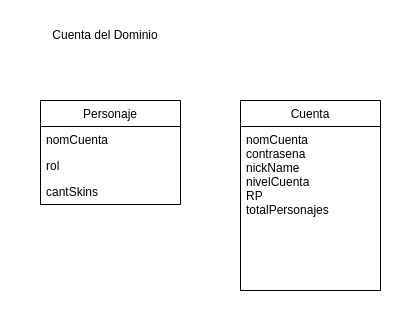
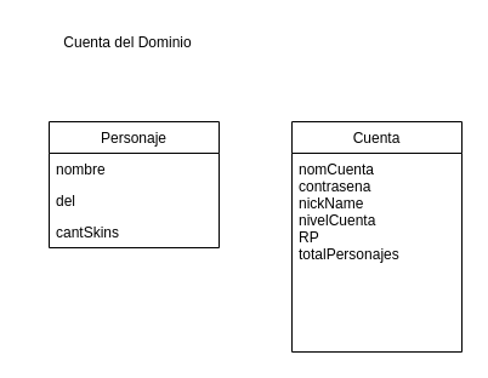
- <mxCell id="3" value="nomCuenta" style="text;strokeColor=none;fillColor=none;align=left;verticalAlign=top;spacingLeft=4;spacingRight=4;overflow=hidden;rotatable=0;points=[[0,0.5],[1,0.5]];portConstraint=eastwest;" vertex="1" parent="2"><mxGeometry y="26" width="140" height="26" as="geometry" /></mxCell>
+ <mxCell id="3" value="nombre" style="text;strokeColor=none;fillColor=none;align=left;verticalAlign=top;spacingLeft=4;spacingRight=4;overflow=hidden;rotatable=0;points=[[0,0.5],[1,0.5]];portConstraint=eastwest;" vertex="1" parent="2"><mxGeometry y="26" width="140" height="26" as="geometry" /></mxCell>
- <mxCell id="4" value="rol" style="text;strokeColor=none;fillColor=none;align=left;verticalAlign=top;spacingLeft=4;spacingRight=4;overflow=hidden;rotatable=0;points=[[0,0.5],[1,0.5]];portConstraint=eastwest;" vertex="1" parent="2"><mxGeometry y="52" width="140" height="26" as="geometry" /></mxCell>
+ <mxCell id="4" value="del" style="text;strokeColor=none;fillColor=none;align=left;verticalAlign=top;spacingLeft=4;spacingRight=4;overflow=hidden;rotatable=0;points=[[0,0.5],[1,0.5]];portConstraint=eastwest;" vertex="1" parent="2"><mxGeometry y="52" width="140" height="26" as="geometry" /></mxCell>
